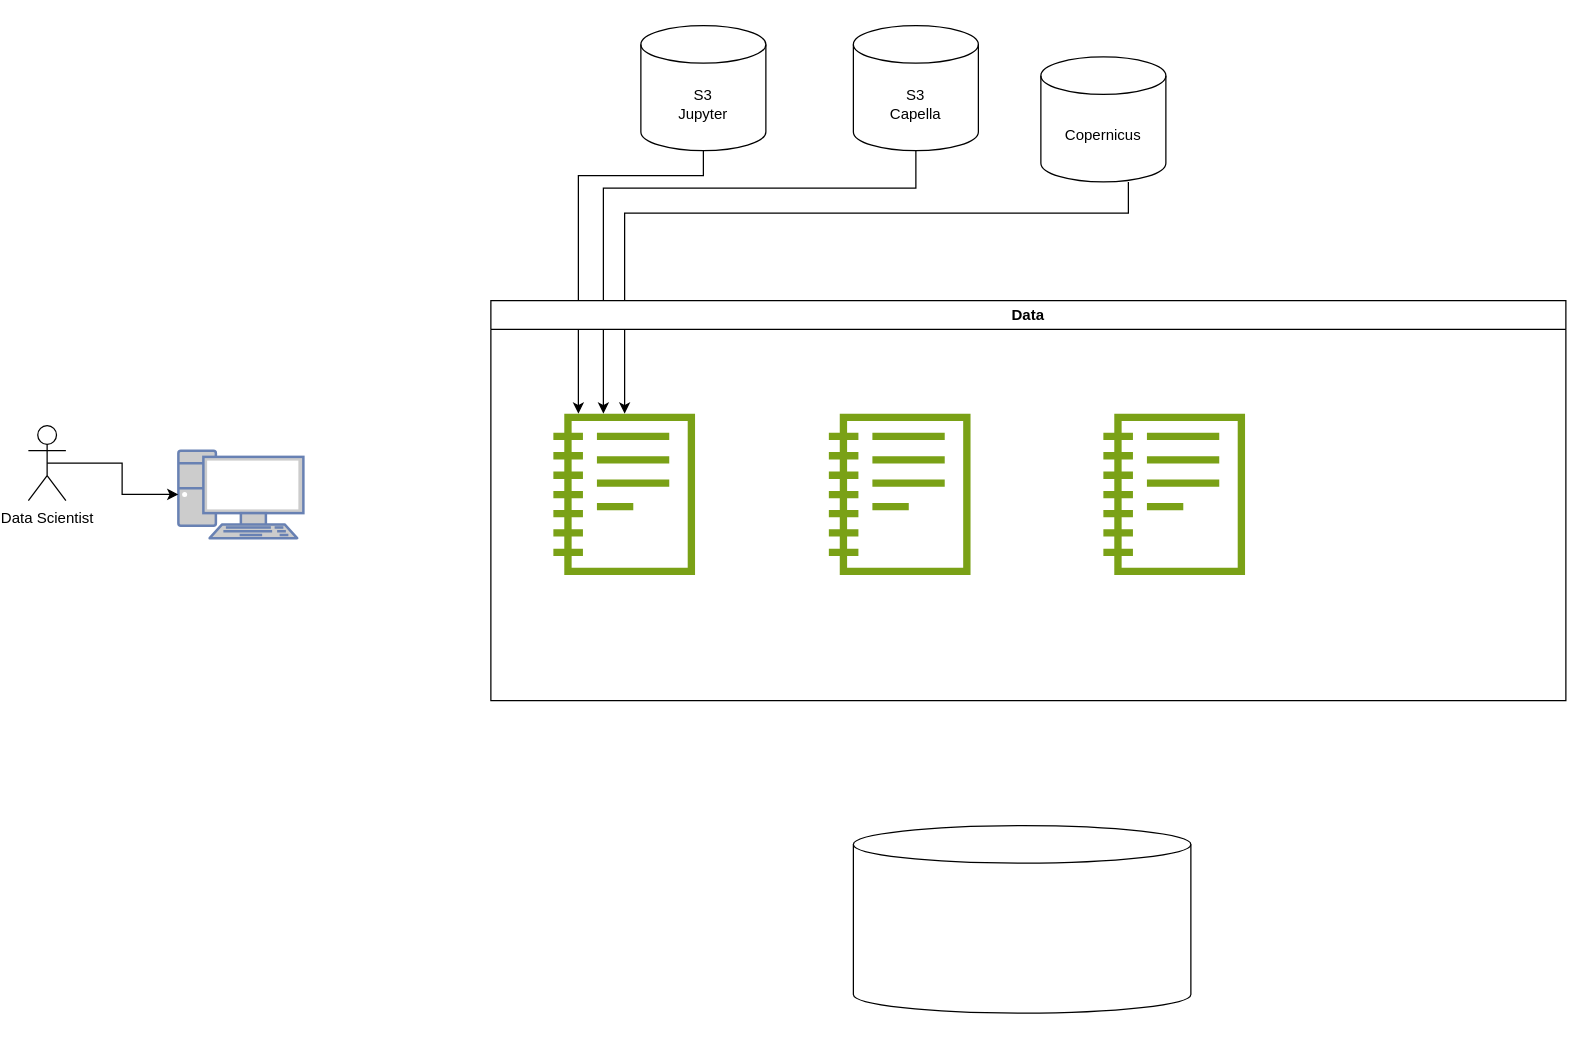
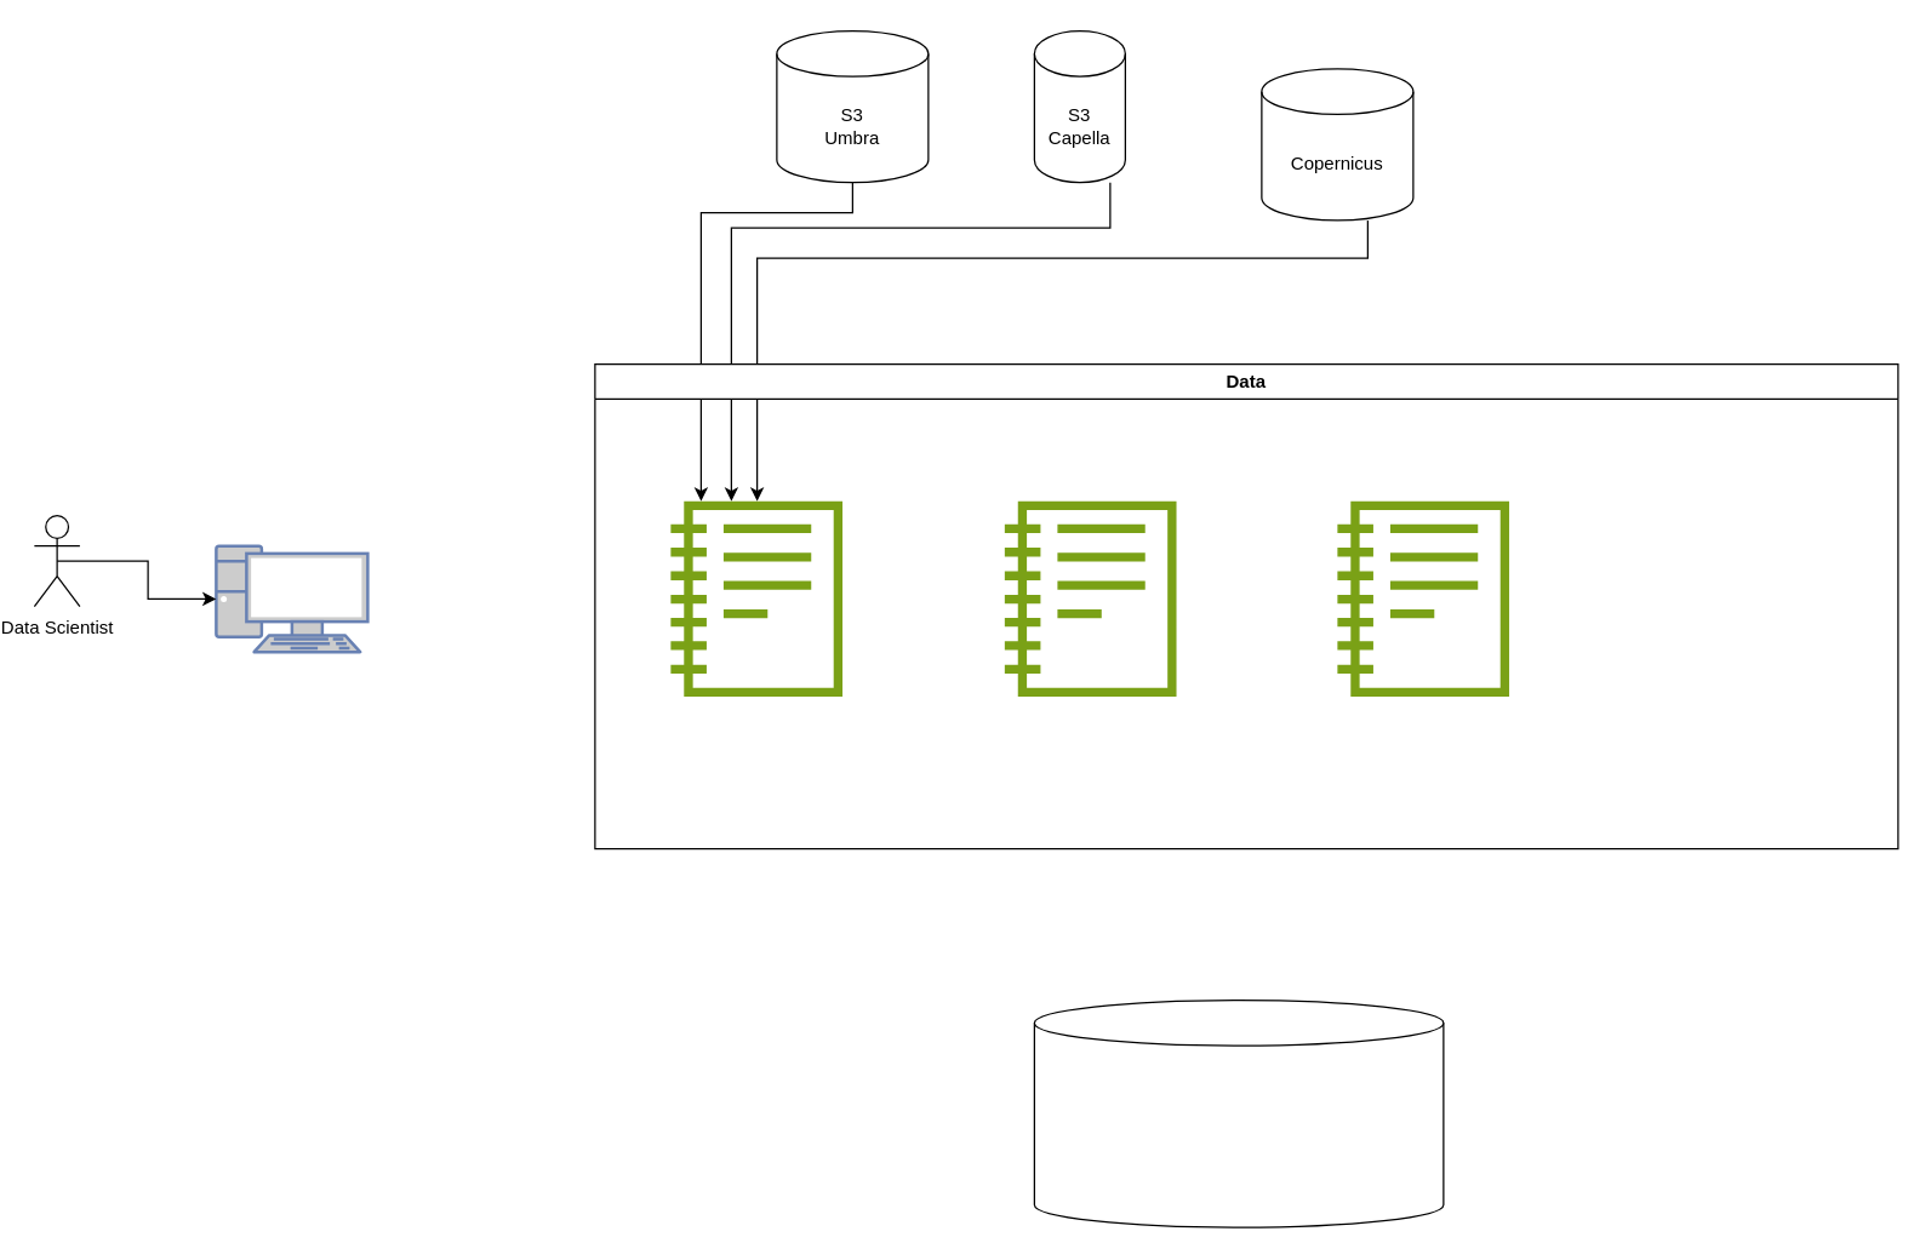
- <mxCell id="8" value="S3&lt;br&gt;Capella" style="shape=cylinder3;whiteSpace=wrap;html=1;boundedLbl=1;backgroundOutline=1;size=15;" vertex="1" parent="1"><mxGeometry x="680" y="20" width="100" height="100" as="geometry" /></mxCell>
+ <mxCell id="8" value="S3&lt;br&gt;Capella" style="shape=cylinder3;whiteSpace=wrap;html=1;boundedLbl=1;backgroundOutline=1;size=15;" vertex="1" parent="1"><mxGeometry x="680" y="20" width="60" height="100" as="geometry" /></mxCell>
- <mxCell id="6" value="S3&lt;br&gt;Jupyter" style="shape=cylinder3;whiteSpace=wrap;html=1;boundedLbl=1;backgroundOutline=1;size=15;" vertex="1" parent="1"><mxGeometry x="510" y="20" width="100" height="100" as="geometry" /></mxCell>
+ <mxCell id="6" value="S3&lt;br&gt;Umbra" style="shape=cylinder3;whiteSpace=wrap;html=1;boundedLbl=1;backgroundOutline=1;size=15;" vertex="1" parent="1"><mxGeometry x="510" y="20" width="100" height="100" as="geometry" /></mxCell>
